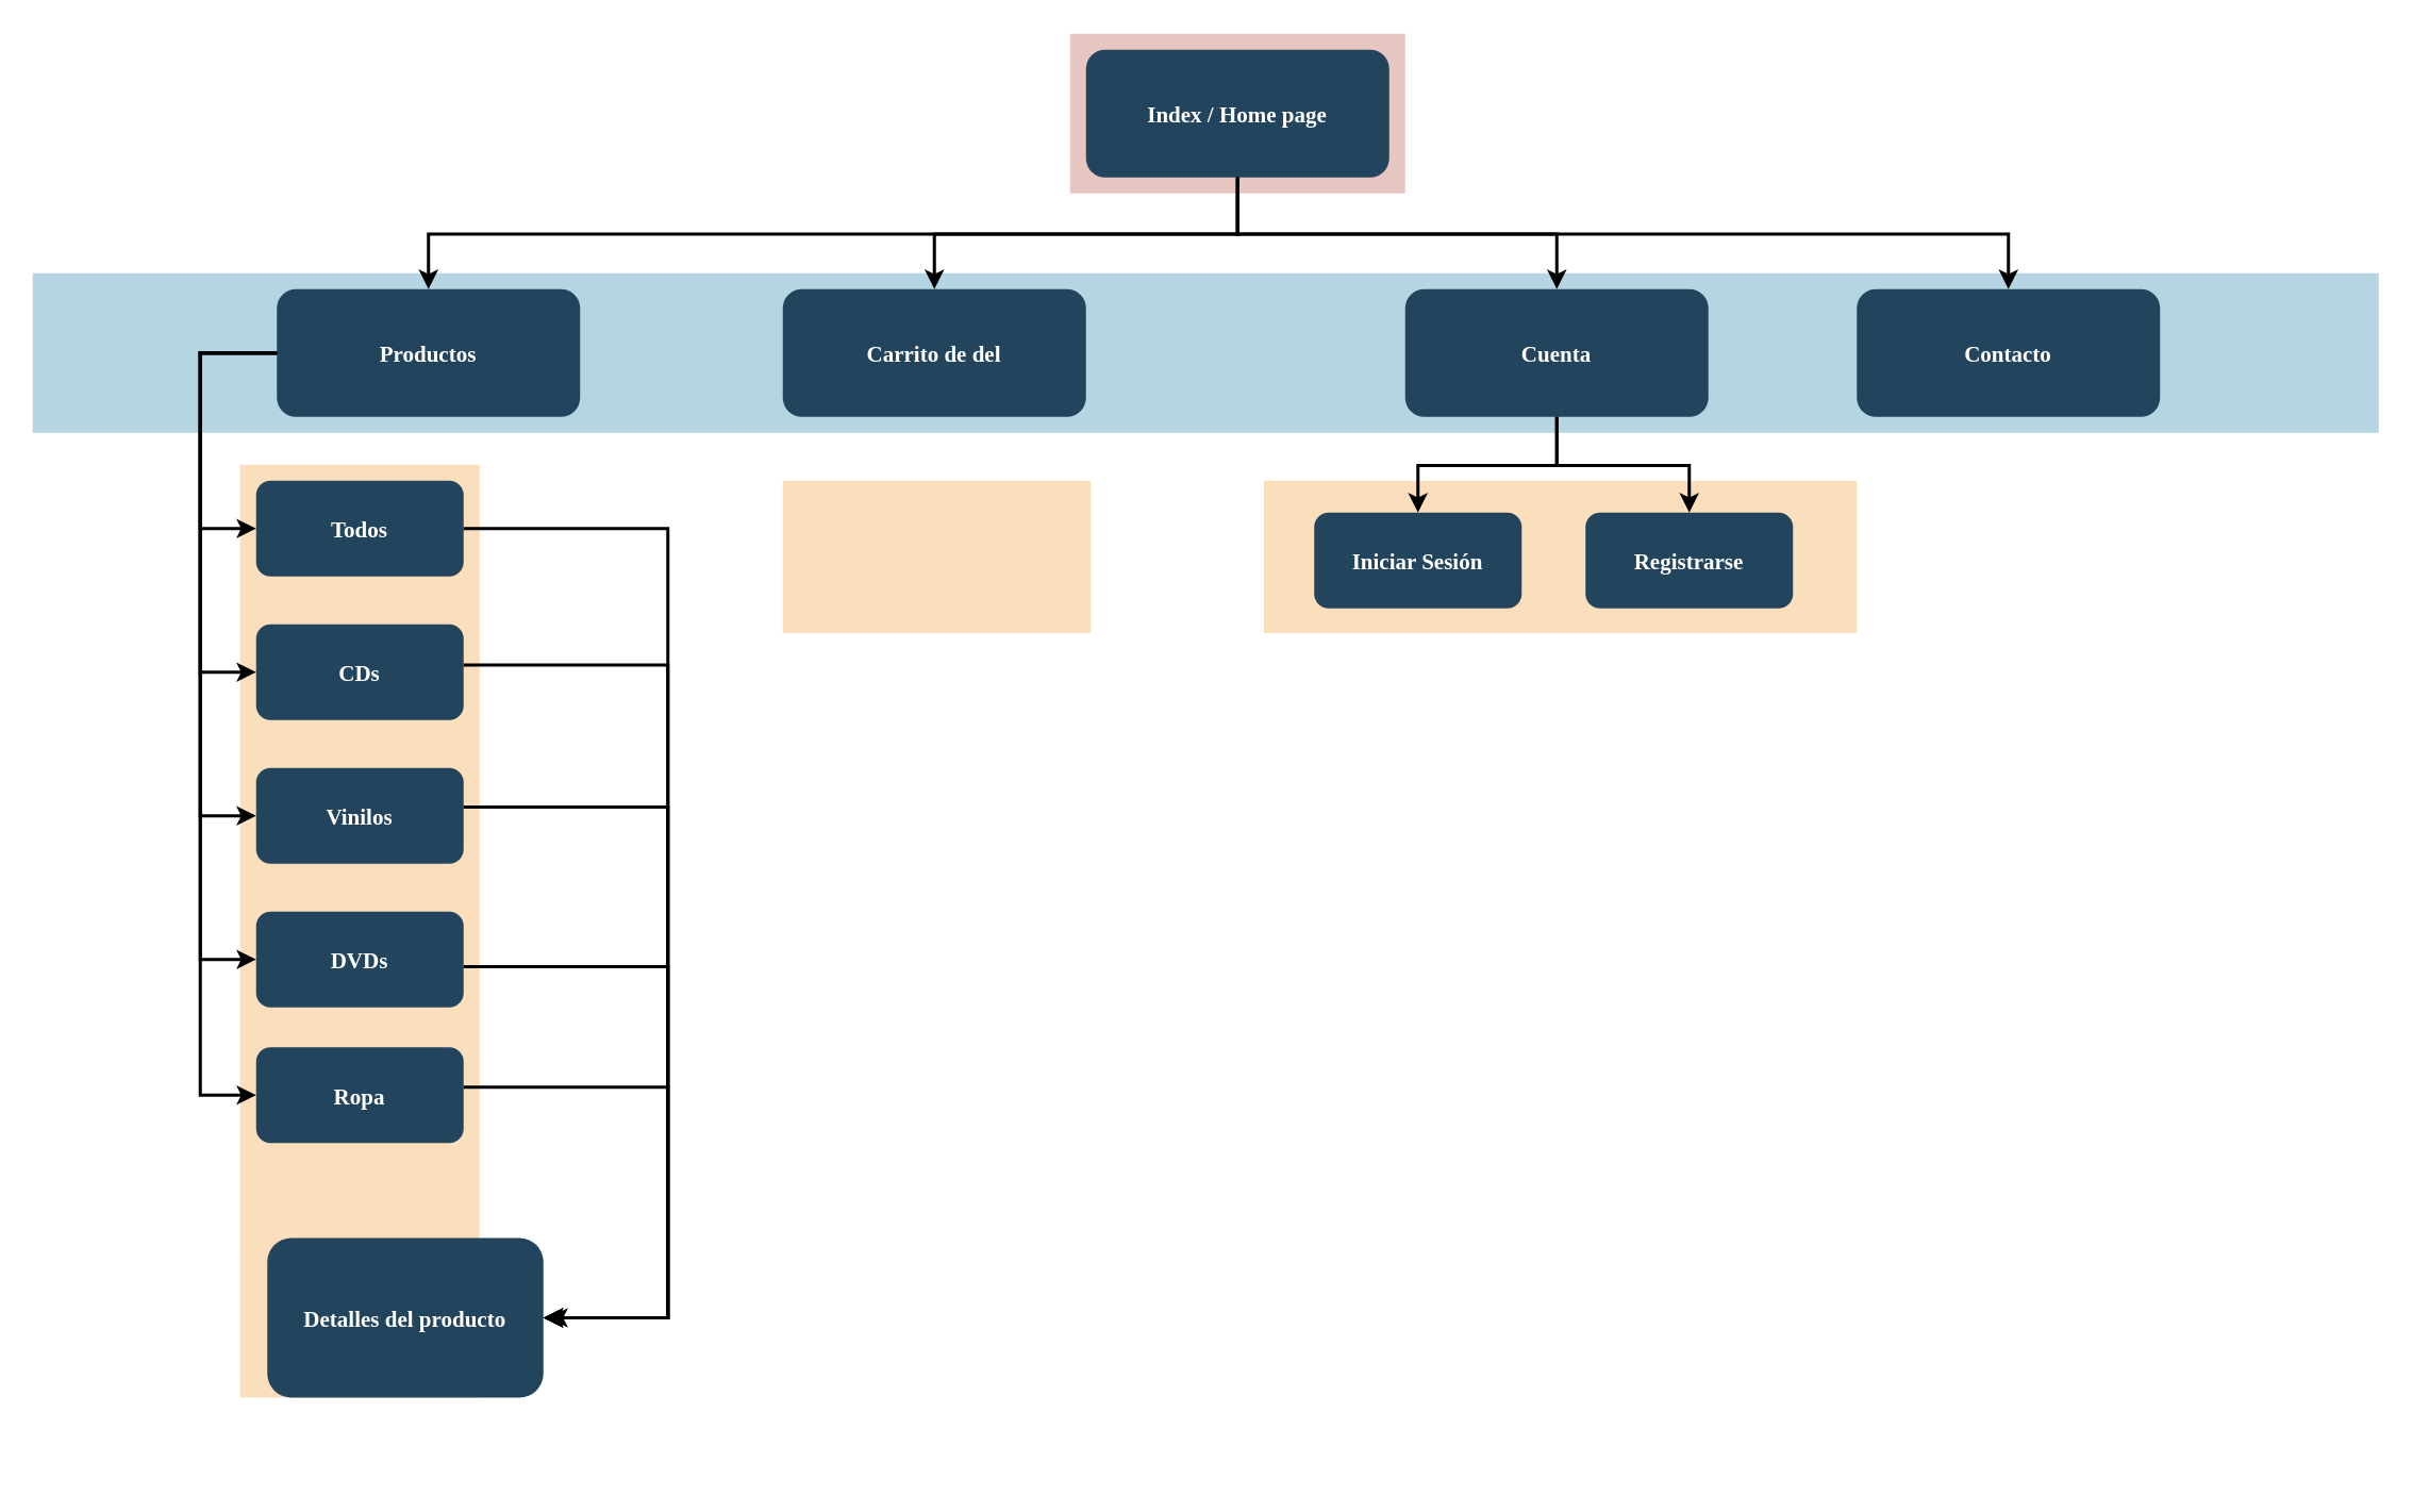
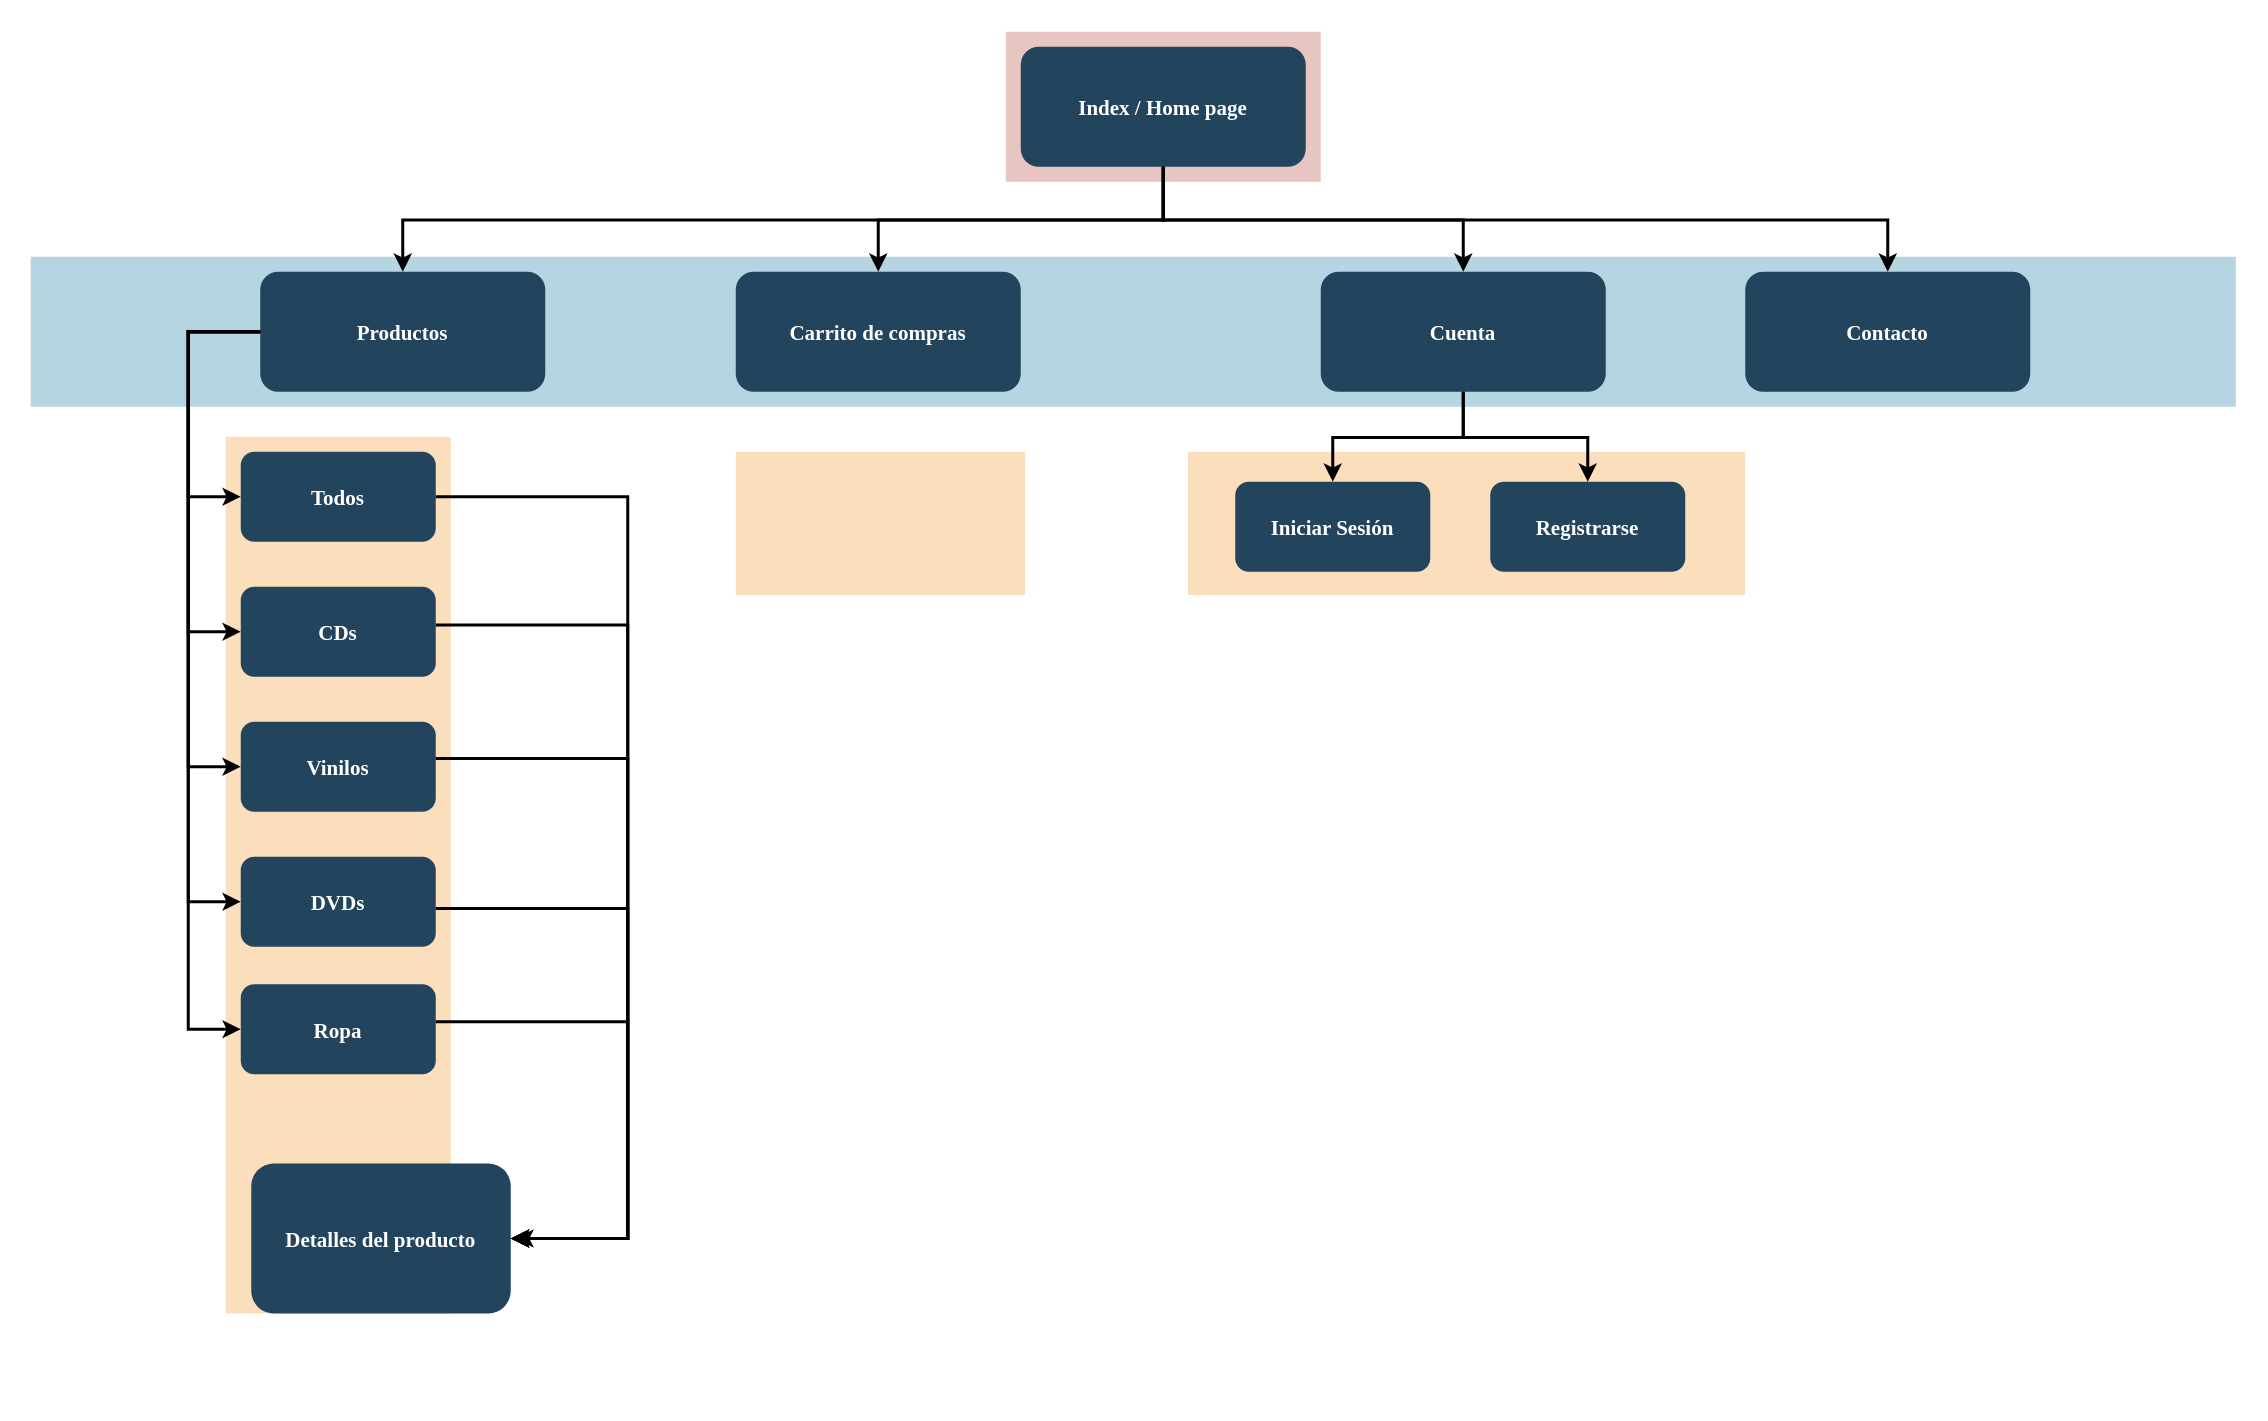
- <mxCell id="10" value="Carrito de del" style="rounded=1;fillColor=#23445D;gradientColor=none;strokeColor=none;fontColor=#FFFFFF;fontStyle=1;fontFamily=Tahoma;fontSize=14" parent="1" vertex="1"><mxGeometry x="490" y="180.5" width="190" height="80" as="geometry" /></mxCell>
+ <mxCell id="10" value="Carrito de compras" style="rounded=1;fillColor=#23445D;gradientColor=none;strokeColor=none;fontColor=#FFFFFF;fontStyle=1;fontFamily=Tahoma;fontSize=14" parent="1" vertex="1"><mxGeometry x="490" y="180.5" width="190" height="80" as="geometry" /></mxCell>
